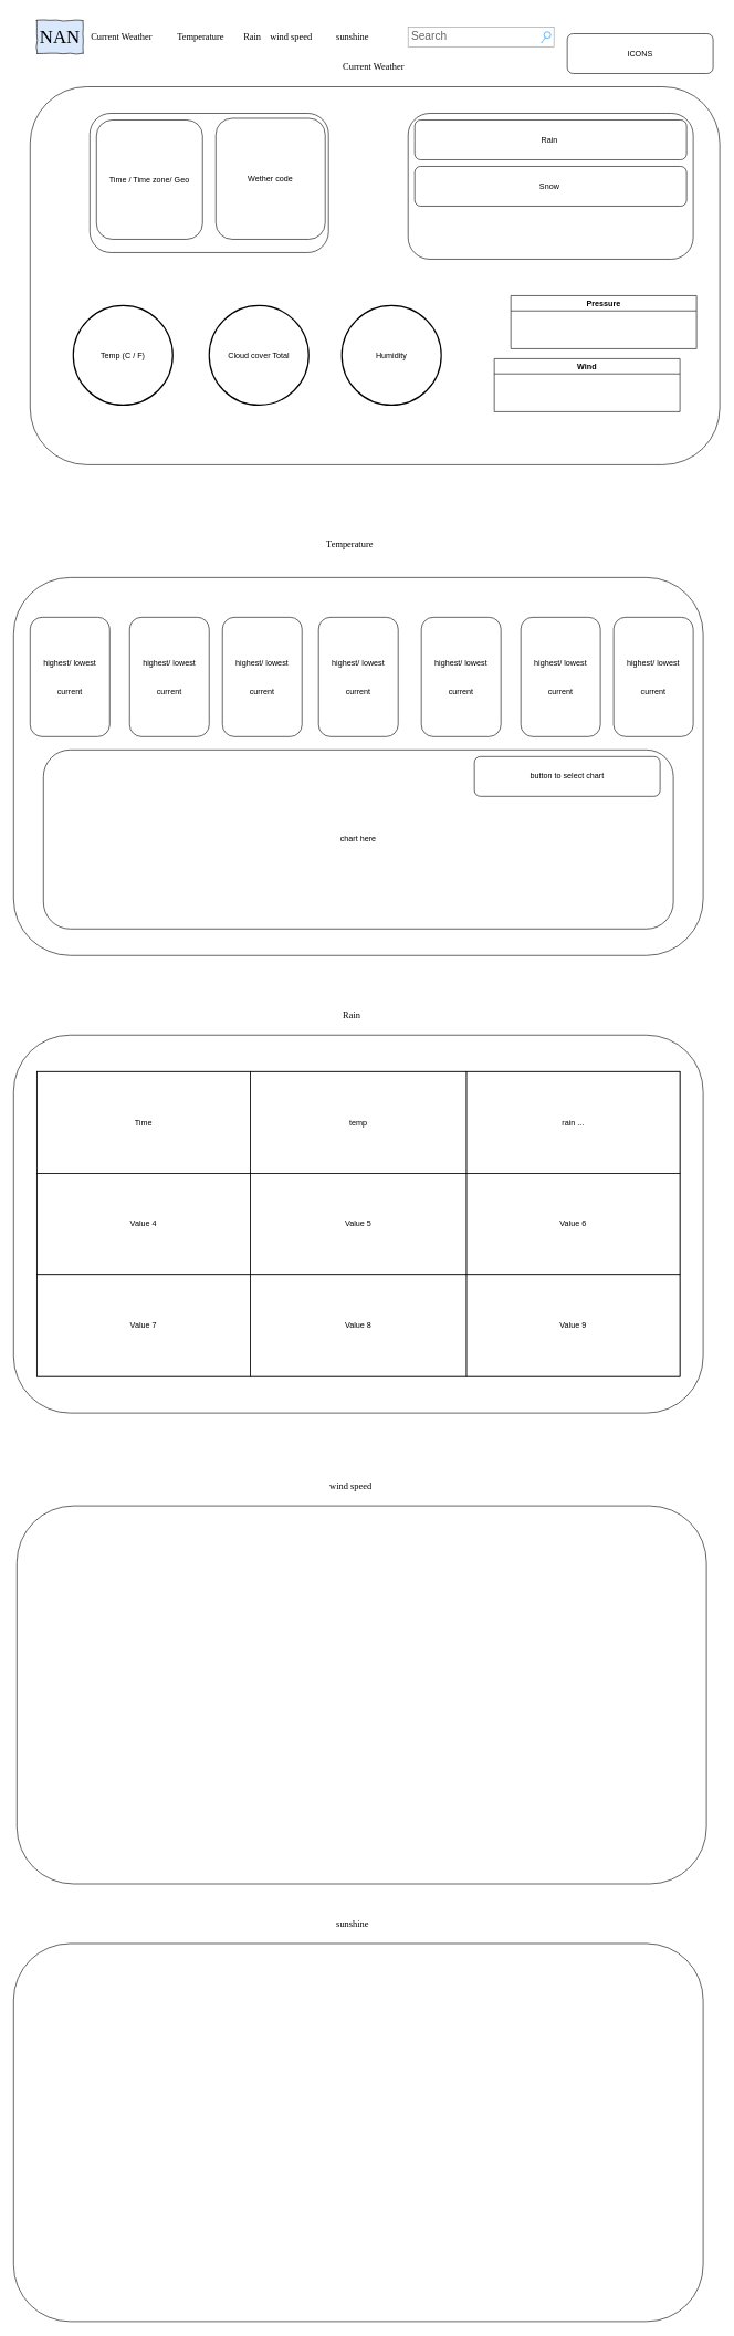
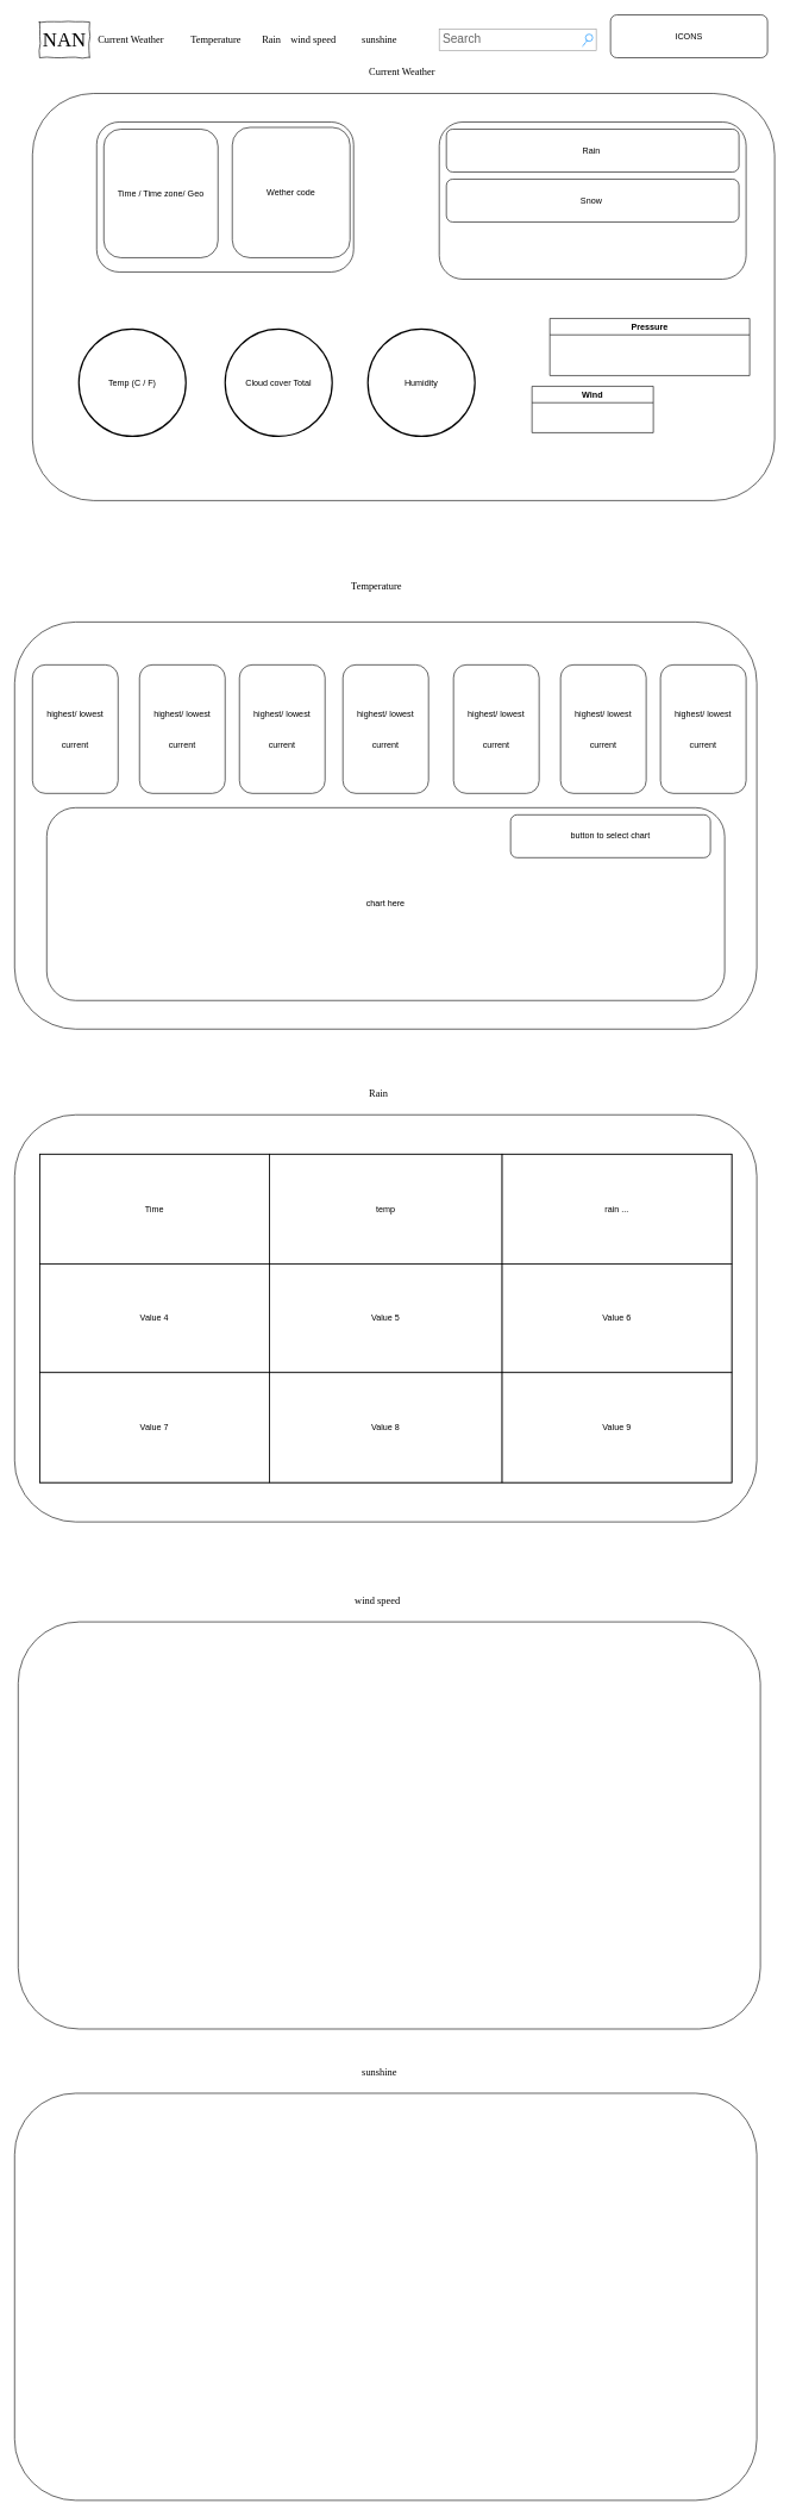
- <mxCell id="2" value="NAN" style="whiteSpace=wrap;html=1;rounded=0;shadow=0;labelBackgroundColor=none;strokeWidth=1;fontFamily=Verdana;fontSize=28;align=center;comic=1;fillColor=#dae8fc;" parent="1" vertex="1"><mxGeometry x="55" y="30" width="70" height="50" as="geometry" /></mxCell>
+ <mxCell id="2" value="NAN" style="whiteSpace=wrap;html=1;rounded=0;shadow=0;labelBackgroundColor=none;strokeWidth=1;fontFamily=Verdana;fontSize=28;align=center;comic=1;" parent="1" vertex="1"><mxGeometry x="55" y="30" width="70" height="50" as="geometry" /></mxCell>
- <mxCell id="9" value="ICONS" style="rounded=1;whiteSpace=wrap;html=1;" parent="1" vertex="1"><mxGeometry x="855" y="50" width="220" height="60" as="geometry" /></mxCell>
+ <mxCell id="9" value="ICONS" style="rounded=1;whiteSpace=wrap;html=1;" parent="1" vertex="1"><mxGeometry x="855" y="20" width="220" height="60" as="geometry" /></mxCell>
- <mxCell id="32" value="Wind" style="swimlane;whiteSpace=wrap;html=1;" parent="1" vertex="1"><mxGeometry x="745" y="540" width="280" height="80" as="geometry" /></mxCell>
+ <mxCell id="32" value="Wind" style="swimlane;whiteSpace=wrap;html=1;" parent="1" vertex="1"><mxGeometry x="745" y="540" width="170" height="65" as="geometry" /></mxCell>
